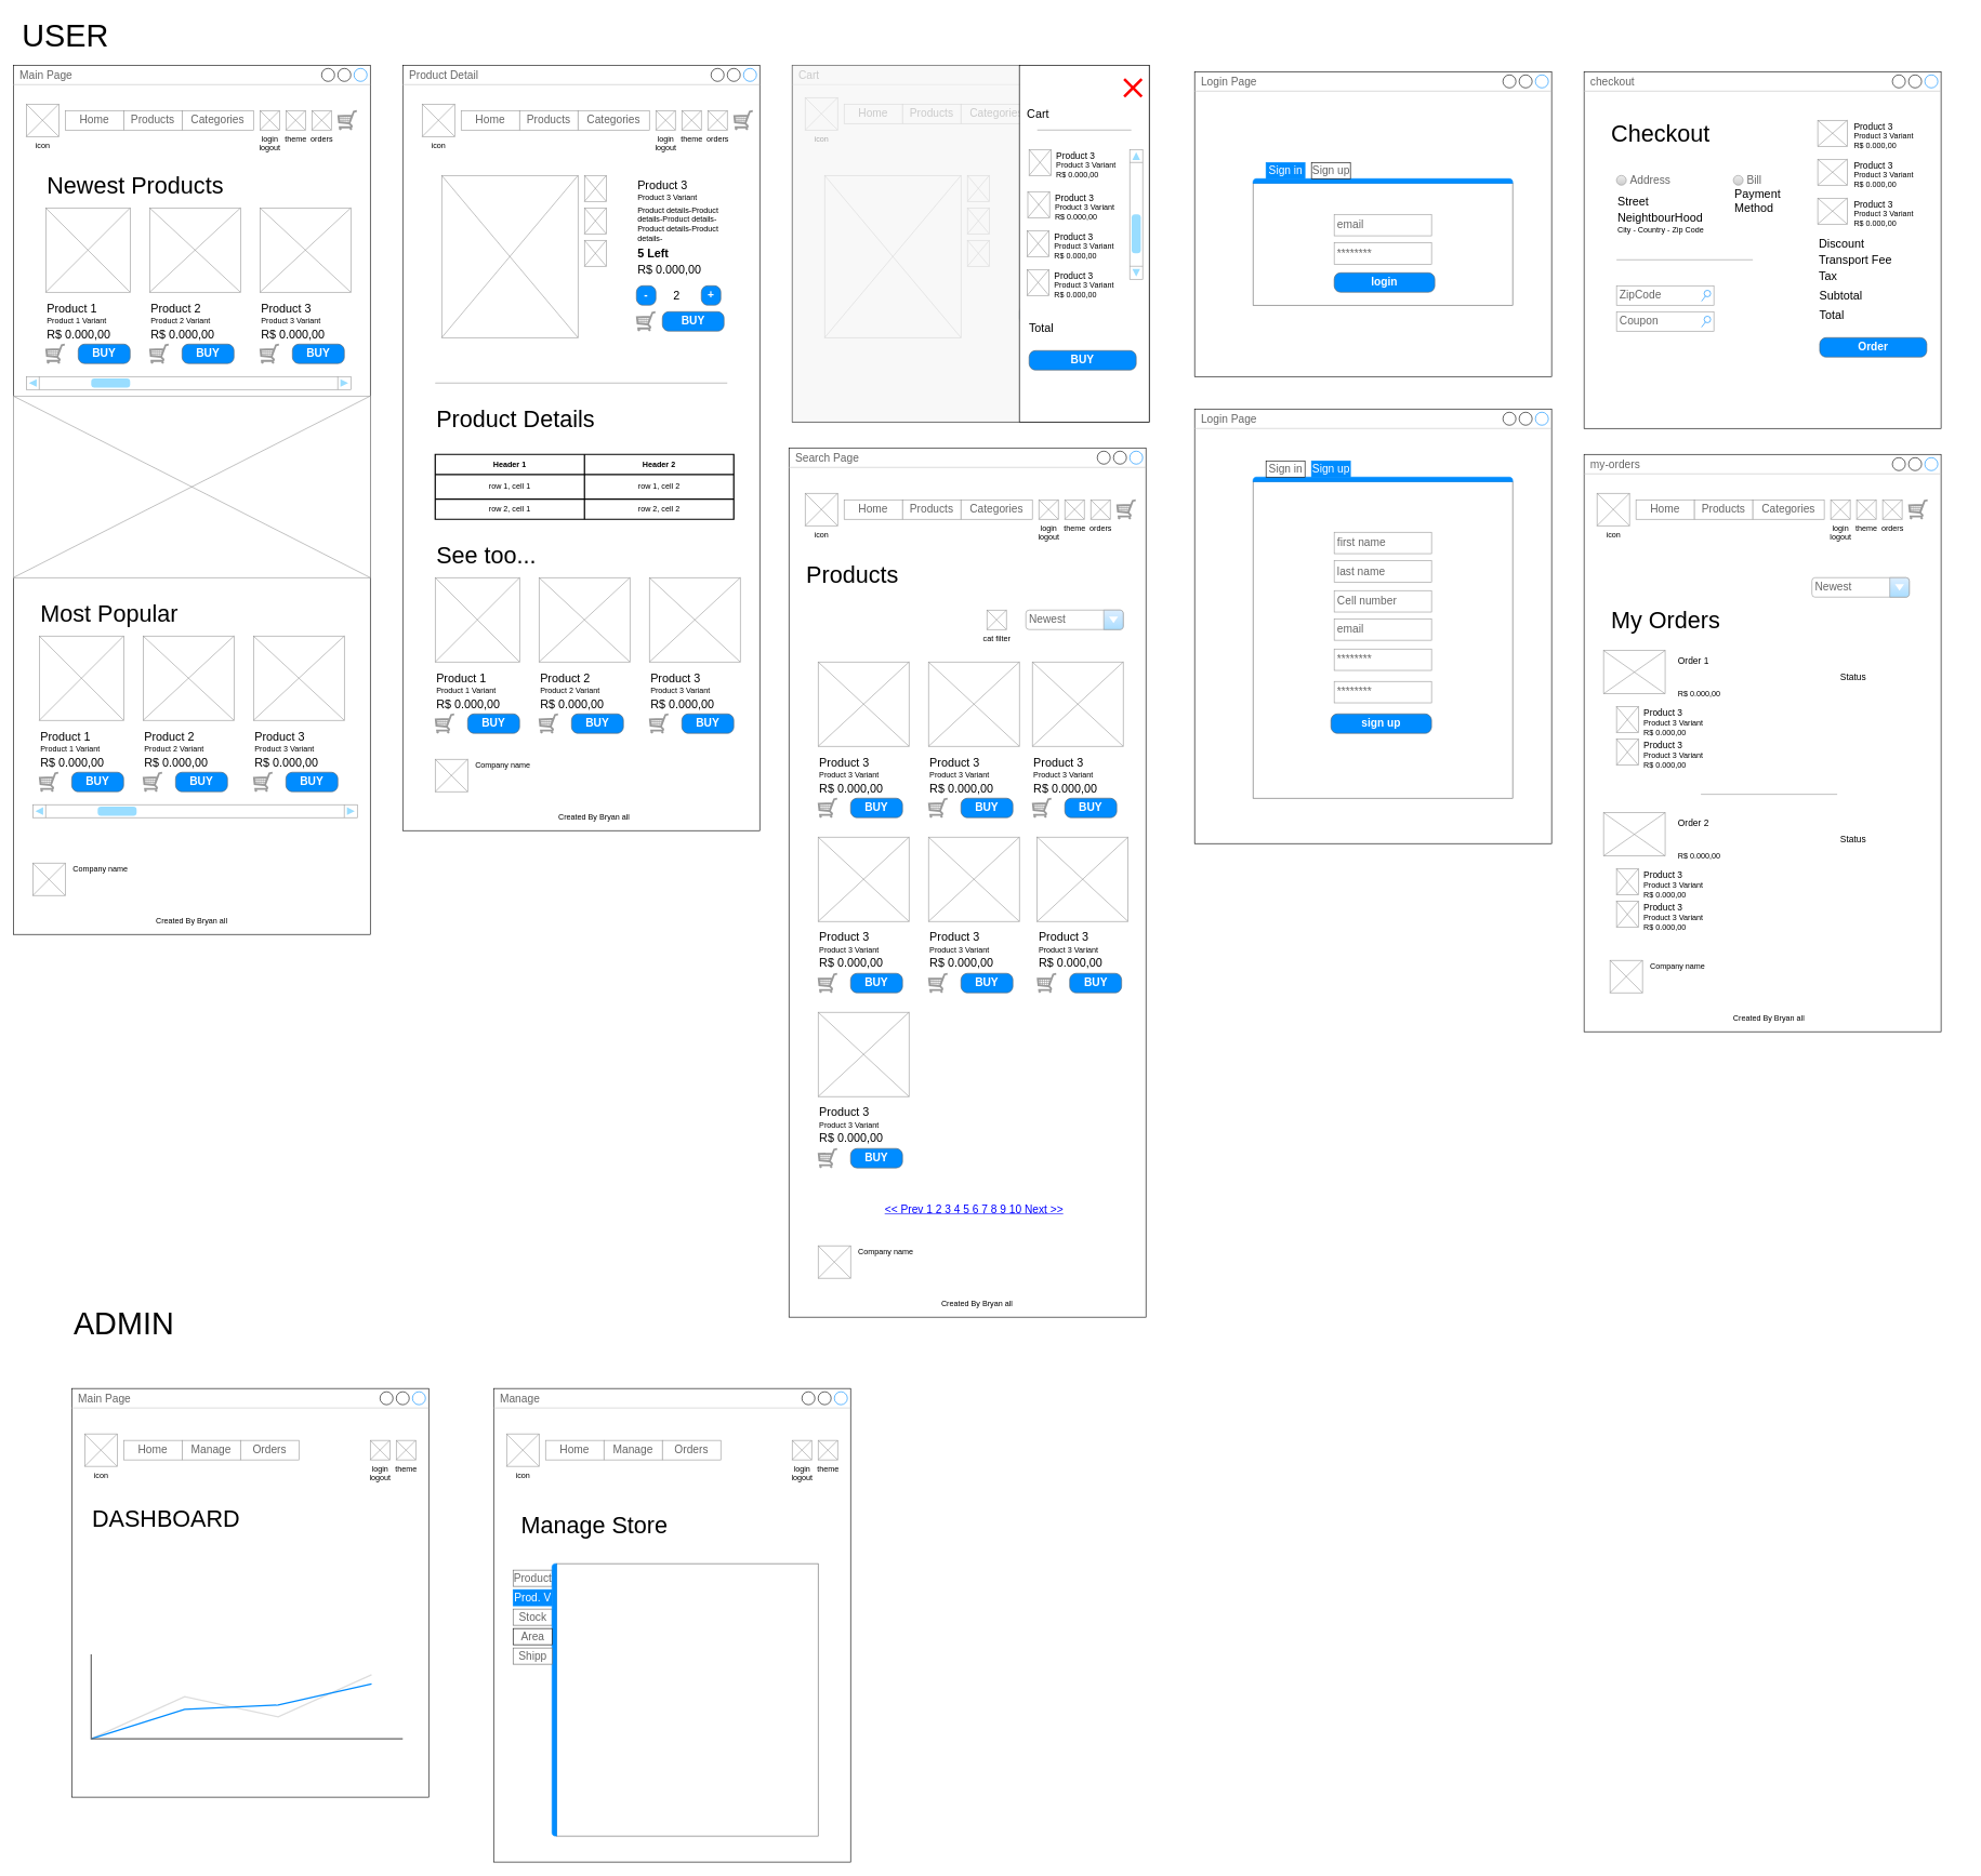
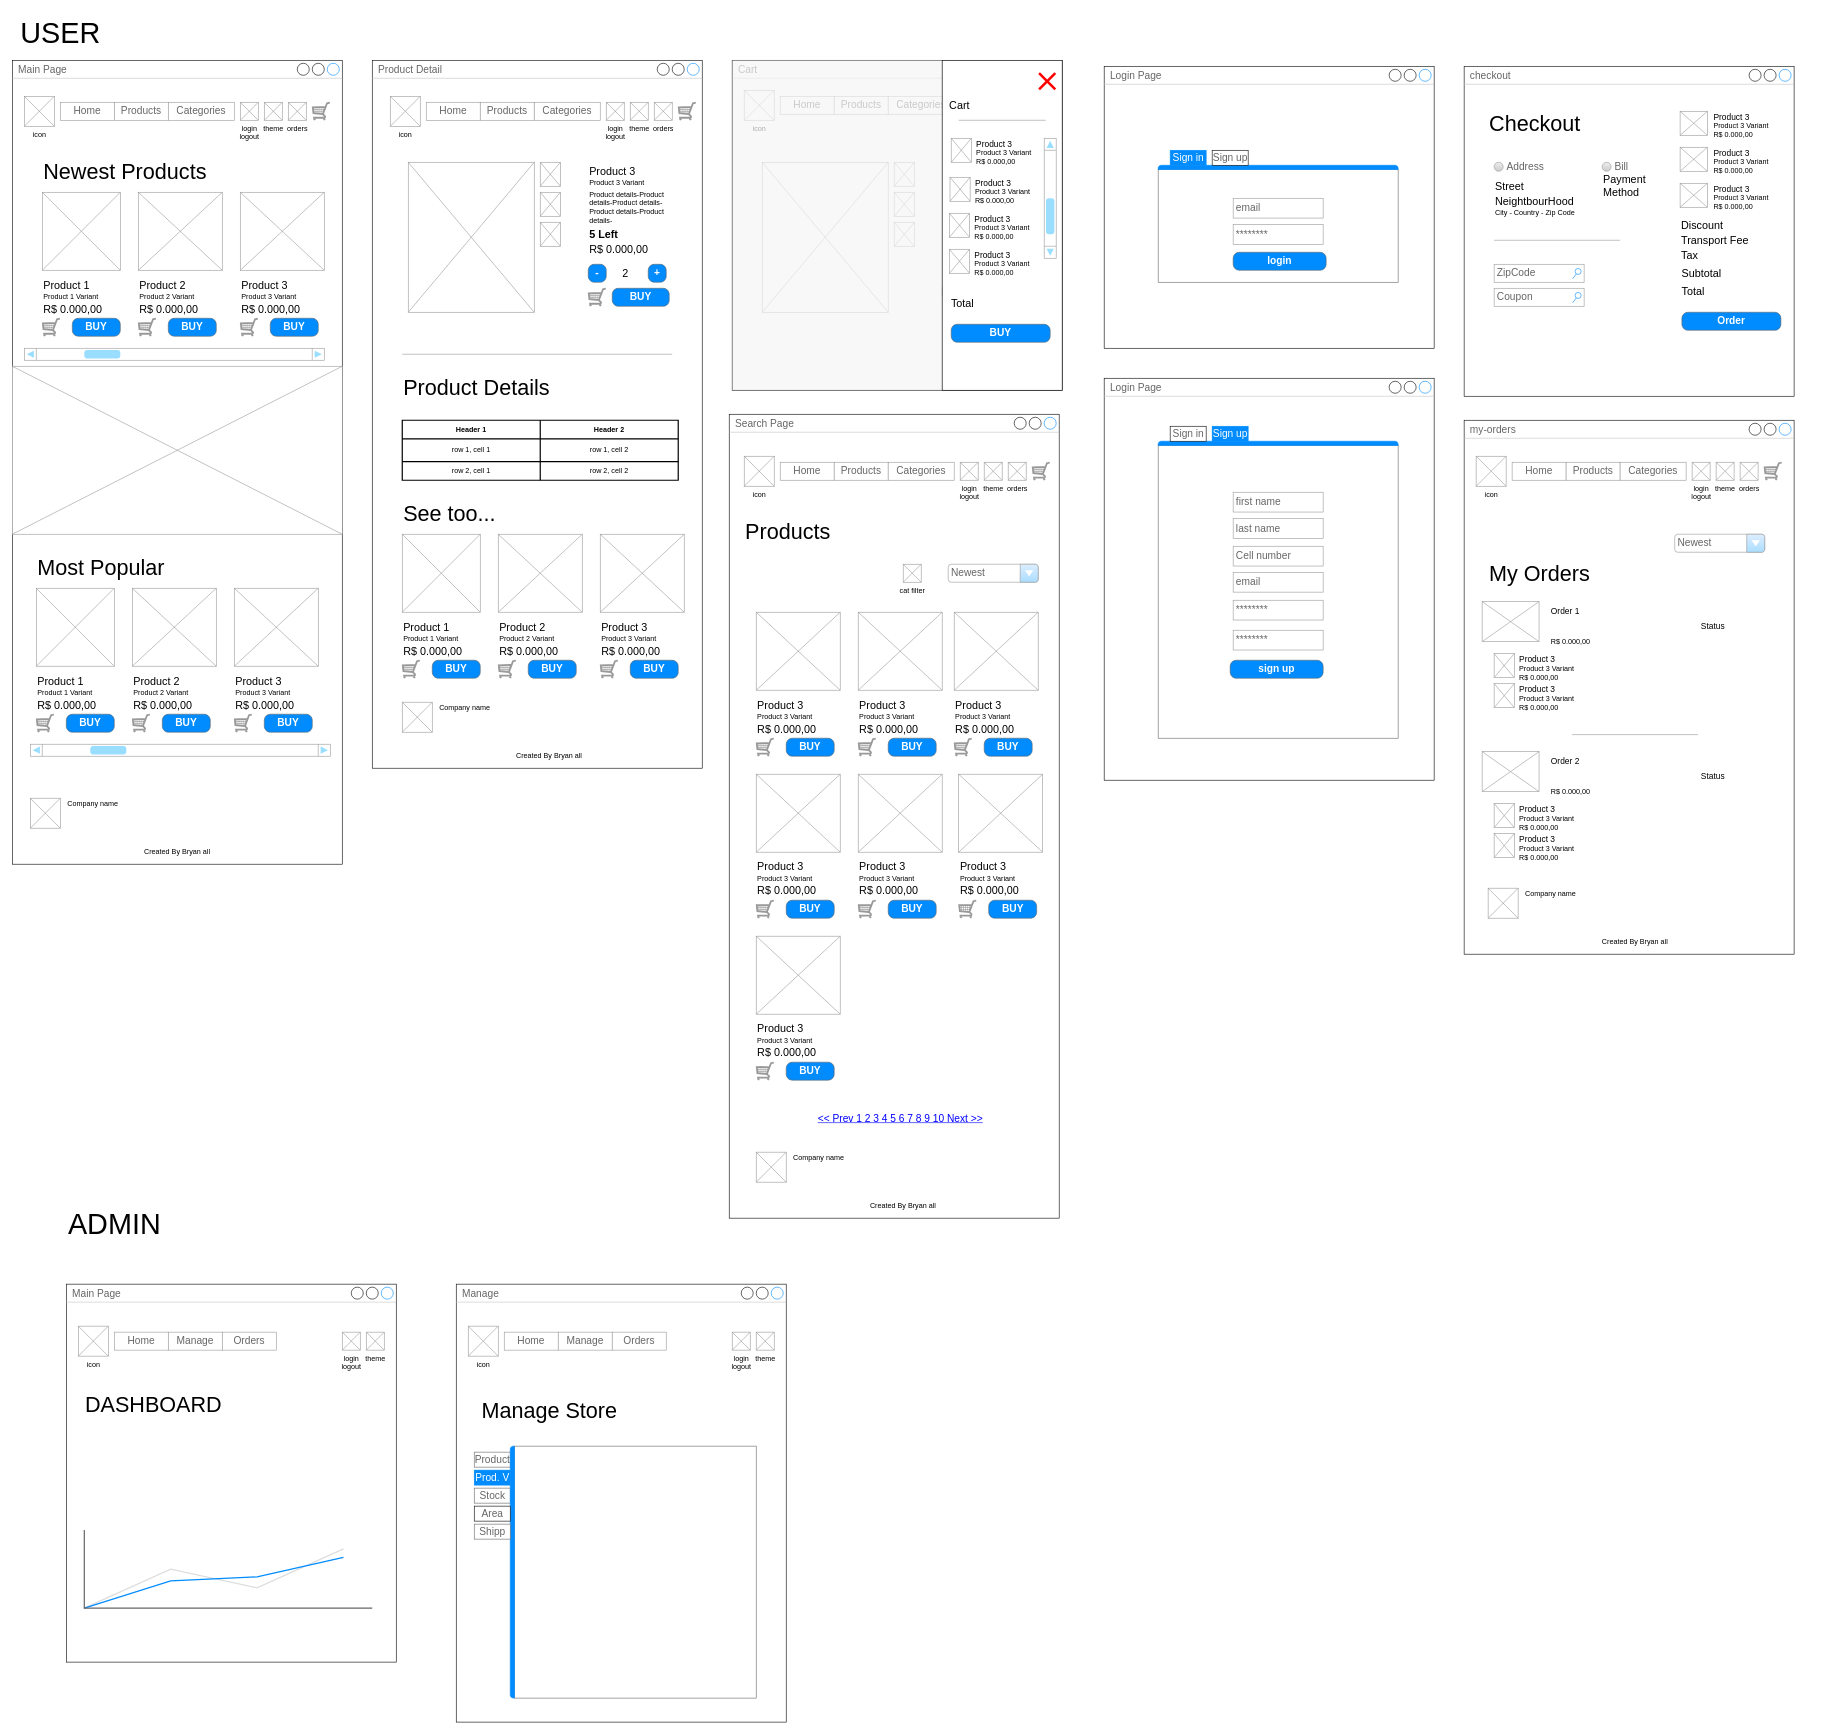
- <mxCell id="327" value="cat filter" style="verticalLabelPosition=bottom;shadow=0;dashed=0;align=center;html=1;verticalAlign=top;strokeWidth=1;shape=mxgraph.mockup.graphics.simpleIcon;strokeColor=#999999;" vertex="1" parent="1"><mxGeometry x="1520" y="940" width="30" height="30" as="geometry" /></mxCell>
+ <mxCell id="327" value="cat filter" style="verticalLabelPosition=bottom;shadow=0;dashed=0;align=center;html=1;verticalAlign=top;strokeWidth=1;shape=mxgraph.mockup.graphics.simpleIcon;strokeColor=#999999;" vertex="1" parent="1"><mxGeometry x="1505" y="940" width="30" height="30" as="geometry" /></mxCell>
